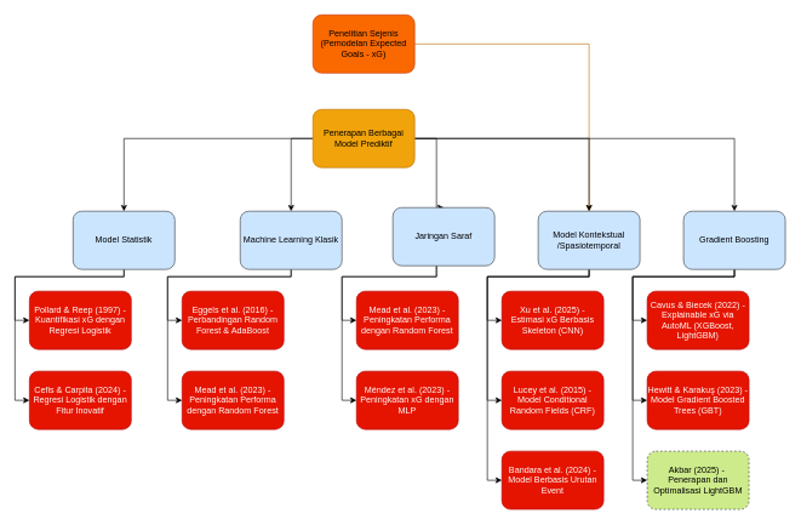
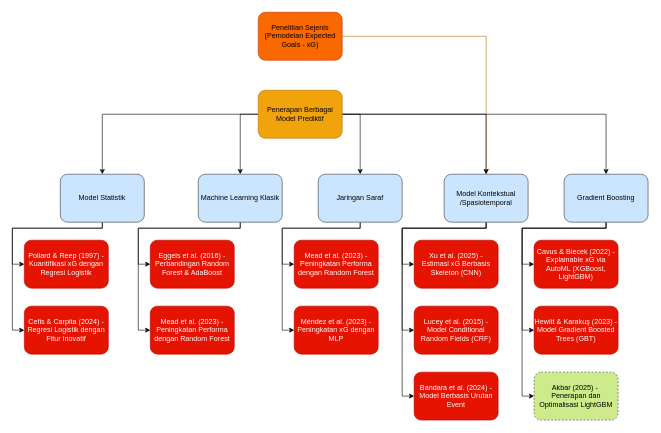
- <mxCell id="18" value="&lt;font style=&quot;color: rgb(0, 0, 0);&quot;&gt;Jaringan Saraf&lt;/font&gt;" style="rounded=1;whiteSpace=wrap;html=1;fillColor=#cce5ff;strokeColor=#36393d;" parent="1" vertex="1"><mxGeometry x="540" y="285" width="140" height="80" as="geometry" /></mxCell>
+ <mxCell id="18" value="&lt;font style=&quot;color: rgb(0, 0, 0);&quot;&gt;Jaringan Saraf&lt;/font&gt;" style="rounded=1;whiteSpace=wrap;html=1;fillColor=#cce5ff;strokeColor=#36393d;" parent="1" vertex="1"><mxGeometry x="530" y="290" width="140" height="80" as="geometry" /></mxCell>
